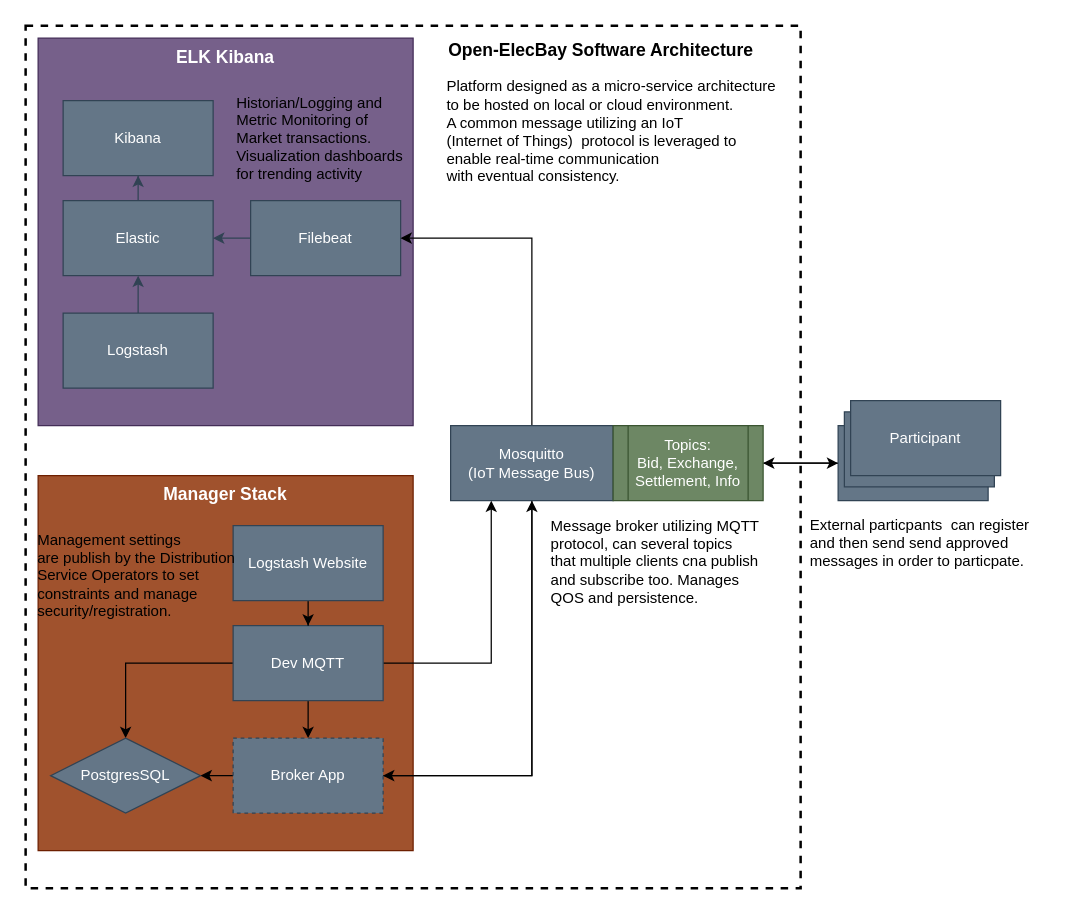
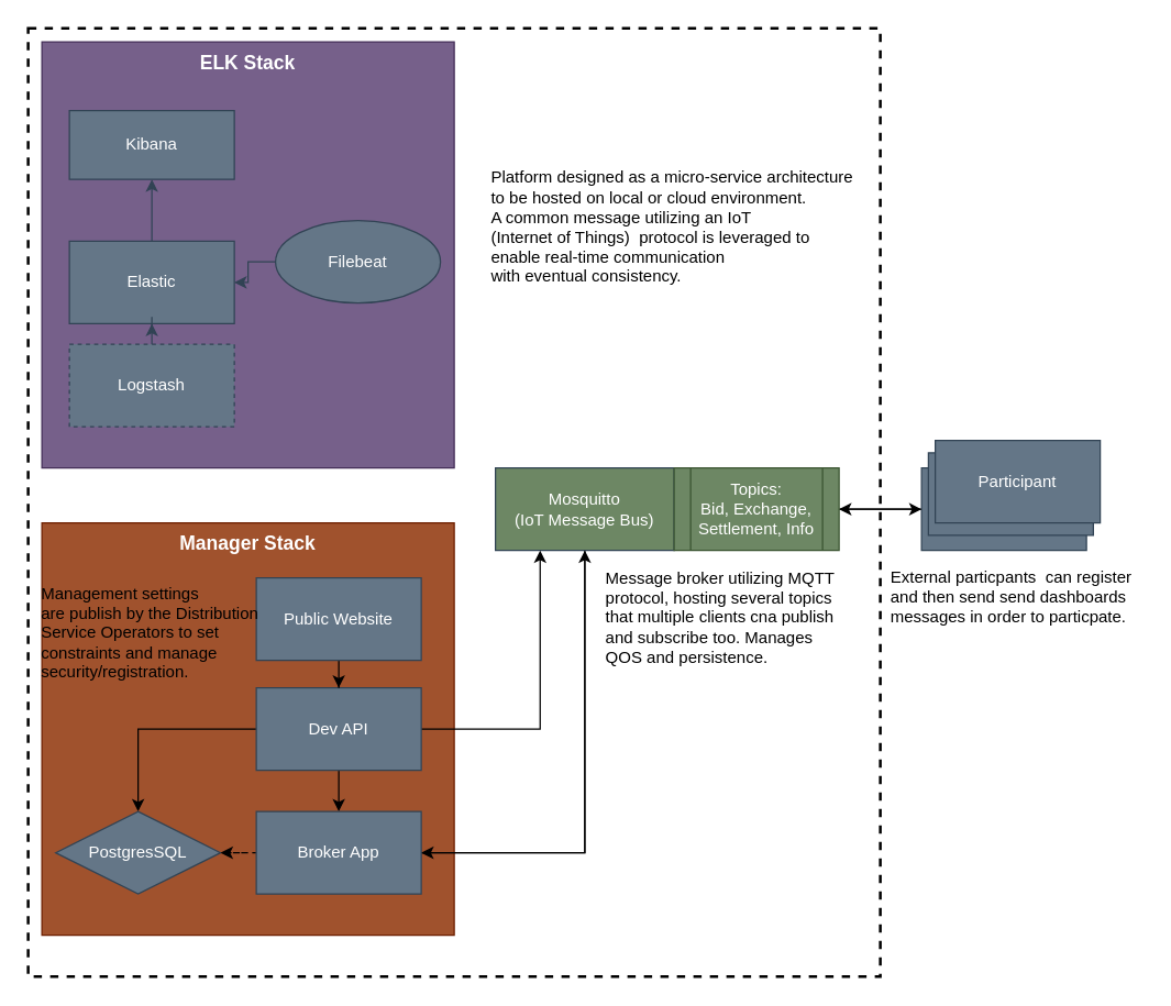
- <mxCell id="29" value="Open-ElecBay Software Architecture&lt;br&gt;" style="text;html=1;resizable=0;autosize=1;align=center;verticalAlign=middle;points=[];fillColor=none;strokeColor=none;rounded=0;fontSize=14;fontStyle=1" vertex="1" parent="1"><mxGeometry x="350" y="30" width="260" height="20" as="geometry" /></mxCell>
- <mxCell id="4" value="ELK Kibana" style="whiteSpace=wrap;html=1;fillColor=#76608a;strokeColor=#432D57;fontColor=#ffffff;verticalAlign=top;fontStyle=1;fontSize=14;" vertex="1" parent="1"><mxGeometry x="30" y="30" width="300" height="310" as="geometry" /></mxCell>
+ <mxCell id="4" value="ELK Stack" style="whiteSpace=wrap;html=1;fillColor=#76608a;strokeColor=#432D57;fontColor=#ffffff;verticalAlign=top;fontStyle=1;fontSize=14;" vertex="1" parent="1"><mxGeometry x="30" y="30" width="300" height="310" as="geometry" /></mxCell>
- <mxCell id="30" value="&lt;div style=&quot;text-align: left ; font-size: 12px&quot;&gt;&lt;span style=&quot;font-size: 12px ; font-weight: normal&quot;&gt;Platform designed as a micro-service architecture&amp;nbsp;&lt;/span&gt;&lt;/div&gt;&lt;div style=&quot;text-align: left ; font-size: 12px&quot;&gt;&lt;span style=&quot;font-size: 12px ; font-weight: normal&quot;&gt;to be&amp;nbsp;&lt;/span&gt;&lt;span style=&quot;font-weight: normal&quot;&gt;hosted on local or cloud environment.&amp;nbsp;&lt;/span&gt;&lt;/div&gt;&lt;div style=&quot;text-align: left ; font-size: 12px&quot;&gt;&lt;span style=&quot;font-weight: normal&quot;&gt;A common message&amp;nbsp;&lt;/span&gt;&lt;span style=&quot;font-weight: normal&quot;&gt;utilizing an IoT&amp;nbsp;&lt;/span&gt;&lt;/div&gt;&lt;div style=&quot;text-align: left ; font-size: 12px&quot;&gt;&lt;span style=&quot;font-weight: normal&quot;&gt;(Internet of Things)&amp;nbsp;&amp;nbsp;&lt;/span&gt;&lt;span style=&quot;font-weight: normal&quot;&gt;protocol is leveraged to&amp;nbsp;&lt;/span&gt;&lt;/div&gt;&lt;div style=&quot;text-align: left ; font-size: 12px&quot;&gt;&lt;span style=&quot;font-weight: normal&quot;&gt;enable real-time communication&amp;nbsp;&lt;/span&gt;&lt;/div&gt;&lt;div style=&quot;text-align: left ; font-size: 12px&quot;&gt;&lt;span style=&quot;font-weight: normal&quot;&gt;with eventual consistency.&lt;/span&gt;&lt;/div&gt;" style="text;html=1;resizable=0;autosize=1;align=center;verticalAlign=middle;points=[];fillColor=none;strokeColor=none;rounded=0;fontSize=12;fontStyle=1" vertex="1" parent="1"><mxGeometry x="350" y="60" width="280" height="90" as="geometry" /></mxCell>
+ <mxCell id="30" value="&lt;div style=&quot;text-align: left ; font-size: 12px&quot;&gt;&lt;span style=&quot;font-size: 12px ; font-weight: normal&quot;&gt;Platform designed as a micro-service architecture&amp;nbsp;&lt;/span&gt;&lt;/div&gt;&lt;div style=&quot;text-align: left ; font-size: 12px&quot;&gt;&lt;span style=&quot;font-size: 12px ; font-weight: normal&quot;&gt;to be&amp;nbsp;&lt;/span&gt;&lt;span style=&quot;font-weight: normal&quot;&gt;hosted on local or cloud environment.&amp;nbsp;&lt;/span&gt;&lt;/div&gt;&lt;div style=&quot;text-align: left ; font-size: 12px&quot;&gt;&lt;span style=&quot;font-weight: normal&quot;&gt;A common message&amp;nbsp;&lt;/span&gt;&lt;span style=&quot;font-weight: normal&quot;&gt;utilizing an IoT&amp;nbsp;&lt;/span&gt;&lt;/div&gt;&lt;div style=&quot;text-align: left ; font-size: 12px&quot;&gt;&lt;span style=&quot;font-weight: normal&quot;&gt;(Internet of Things)&amp;nbsp;&amp;nbsp;&lt;/span&gt;&lt;span style=&quot;font-weight: normal&quot;&gt;protocol is leveraged to&amp;nbsp;&lt;/span&gt;&lt;/div&gt;&lt;div style=&quot;text-align: left ; font-size: 12px&quot;&gt;&lt;span style=&quot;font-weight: normal&quot;&gt;enable real-time communication&amp;nbsp;&lt;/span&gt;&lt;/div&gt;&lt;div style=&quot;text-align: left ; font-size: 12px&quot;&gt;&lt;span style=&quot;font-weight: normal&quot;&gt;with eventual consistency.&lt;/span&gt;&lt;/div&gt;" style="text;html=1;resizable=0;autosize=1;align=center;verticalAlign=middle;points=[];fillColor=none;strokeColor=none;rounded=0;fontSize=12;fontStyle=1" vertex="1" parent="1"><mxGeometry x="350" y="120" width="280" height="90" as="geometry" /></mxCell>
- <mxCell id="7" value="Kibana" style="whiteSpace=wrap;html=1;fillColor=#647687;strokeColor=#314354;fontColor=#ffffff;" vertex="1" parent="1"><mxGeometry x="50" y="80" width="120" height="60" as="geometry" /></mxCell>
+ <mxCell id="7" value="Kibana" style="whiteSpace=wrap;html=1;fillColor=#647687;strokeColor=#314354;fontColor=#ffffff;" vertex="1" parent="1"><mxGeometry x="50" y="80" width="120" height="50" as="geometry" /></mxCell>
- <mxCell id="33" value="&lt;div style=&quot;text-align: left ; font-size: 12px&quot;&gt;&lt;span style=&quot;font-weight: 400&quot;&gt;Historian/Logging and&amp;nbsp;&lt;/span&gt;&lt;/div&gt;&lt;div style=&quot;text-align: left ; font-size: 12px&quot;&gt;&lt;span style=&quot;font-weight: 400&quot;&gt;Metric Monitoring of&amp;nbsp;&lt;/span&gt;&lt;/div&gt;&lt;div style=&quot;text-align: left ; font-size: 12px&quot;&gt;&lt;span style=&quot;font-weight: 400&quot;&gt;Market transactions.&lt;/span&gt;&lt;/div&gt;&lt;div style=&quot;text-align: left ; font-size: 12px&quot;&gt;&lt;span style=&quot;font-weight: 400&quot;&gt;Visualization dashboards&lt;/span&gt;&lt;/div&gt;&lt;div style=&quot;text-align: left ; font-size: 12px&quot;&gt;&lt;span style=&quot;font-weight: 400&quot;&gt;for trending activity&lt;/span&gt;&lt;/div&gt;" style="text;html=1;resizable=0;autosize=1;align=center;verticalAlign=middle;points=[];fillColor=none;strokeColor=none;rounded=0;fontSize=12;fontStyle=1" vertex="1" parent="1"><mxGeometry x="180" y="70" width="150" height="80" as="geometry" /></mxCell>
- <mxCell id="6" value="Elastic" style="whiteSpace=wrap;html=1;fillColor=#647687;strokeColor=#314354;fontColor=#ffffff;" vertex="1" parent="1"><mxGeometry x="50" y="160" width="120" height="60" as="geometry" /></mxCell>
+ <mxCell id="6" value="Elastic" style="whiteSpace=wrap;html=1;fillColor=#647687;strokeColor=#314354;fontColor=#ffffff;" vertex="1" parent="1"><mxGeometry x="50" y="175" width="120" height="60" as="geometry" /></mxCell>
- <mxCell id="11" value="Filebeat" style="whiteSpace=wrap;html=1;fillColor=#647687;strokeColor=#314354;fontColor=#ffffff;" vertex="1" parent="1"><mxGeometry x="200" y="160" width="120" height="60" as="geometry" /></mxCell>
+ <mxCell id="11" value="Filebeat" style="ellipse;whiteSpace=wrap;html=1;fillColor=#647687;strokeColor=#314354;fontColor=#ffffff;" vertex="1" parent="1"><mxGeometry x="200" y="160" width="120" height="60" as="geometry" /></mxCell>
- <mxCell id="12" style="edgeStyle=orthogonalEdgeStyle;rounded=0;orthogonalLoop=1;jettySize=auto;html=1;entryX=1;entryY=0.5;entryDx=0;entryDy=0;exitX=0.5;exitY=0;exitDx=0;exitDy=0;" edge="1" parent="1" source="14" target="11"><mxGeometry relative="1" as="geometry" /></mxCell>
- <mxCell id="9" value="Logstash" style="whiteSpace=wrap;html=1;fillColor=#647687;strokeColor=#314354;fontColor=#ffffff;" vertex="1" parent="1"><mxGeometry x="50" y="250" width="120" height="60" as="geometry" /></mxCell>
+ <mxCell id="9" value="Logstash" style="whiteSpace=wrap;html=1;fillColor=#647687;strokeColor=#314354;fontColor=#ffffff;dashed=1;" vertex="1" parent="1"><mxGeometry x="50" y="250" width="120" height="60" as="geometry" /></mxCell>
- <mxCell id="14" value="Mosquitto &lt;br&gt;(IoT Message Bus)" style="whiteSpace=wrap;html=1;fillColor=#647687;strokeColor=#314354;fontColor=#ffffff;" vertex="1" parent="1"><mxGeometry x="360" y="340" width="130" height="60" as="geometry" /></mxCell>
+ <mxCell id="14" value="Mosquitto &lt;br&gt;(IoT Message Bus)" style="whiteSpace=wrap;html=1;fillColor=#6d8764;strokeColor=#314354;fontColor=#ffffff;" vertex="1" parent="1"><mxGeometry x="360" y="340" width="130" height="60" as="geometry" /></mxCell>
- <mxCell id="31" value="&lt;div style=&quot;text-align: left ; font-size: 12px&quot;&gt;&lt;span style=&quot;font-weight: 400&quot;&gt;External particpants&amp;nbsp; can register&lt;/span&gt;&lt;/div&gt;&lt;div style=&quot;text-align: left ; font-size: 12px&quot;&gt;&lt;span style=&quot;font-weight: 400&quot;&gt;and then send send approved&lt;/span&gt;&lt;/div&gt;&lt;div style=&quot;text-align: left ; font-size: 12px&quot;&gt;&lt;span style=&quot;font-weight: 400&quot;&gt;messages in order to particpate.&lt;/span&gt;&lt;/div&gt;" style="text;html=1;resizable=0;autosize=1;align=center;verticalAlign=middle;points=[];fillColor=none;strokeColor=none;rounded=0;fontSize=12;fontStyle=1" vertex="1" parent="1"><mxGeometry x="640" y="409" width="190" height="50" as="geometry" /></mxCell>
+ <mxCell id="31" value="&lt;div style=&quot;text-align: left ; font-size: 12px&quot;&gt;&lt;span style=&quot;font-weight: 400&quot;&gt;External particpants&amp;nbsp; can register&lt;/span&gt;&lt;/div&gt;&lt;div style=&quot;text-align: left ; font-size: 12px&quot;&gt;&lt;span style=&quot;font-weight: 400&quot;&gt;and then send send dashboards&lt;/span&gt;&lt;/div&gt;&lt;div style=&quot;text-align: left ; font-size: 12px&quot;&gt;&lt;span style=&quot;font-weight: 400&quot;&gt;messages in order to particpate.&lt;/span&gt;&lt;/div&gt;" style="text;html=1;resizable=0;autosize=1;align=center;verticalAlign=middle;points=[];fillColor=none;strokeColor=none;rounded=0;fontSize=12;fontStyle=1" vertex="1" parent="1"><mxGeometry x="640" y="409" width="190" height="50" as="geometry" /></mxCell>
- <mxCell id="34" value="&lt;div style=&quot;text-align: left ; font-size: 12px&quot;&gt;&lt;span style=&quot;font-weight: 400&quot;&gt;Message broker utilizing MQTT&amp;nbsp;&lt;/span&gt;&lt;/div&gt;&lt;div style=&quot;text-align: left ; font-size: 12px&quot;&gt;&lt;span style=&quot;font-weight: 400&quot;&gt;protocol, can several topics&lt;/span&gt;&lt;/div&gt;&lt;div style=&quot;text-align: left ; font-size: 12px&quot;&gt;&lt;span style=&quot;font-weight: 400&quot;&gt;that multiple clients cna publish&lt;/span&gt;&lt;/div&gt;&lt;div style=&quot;text-align: left ; font-size: 12px&quot;&gt;&lt;span style=&quot;font-weight: 400&quot;&gt;and subscribe too. Manages&lt;/span&gt;&lt;/div&gt;&lt;div style=&quot;text-align: left ; font-size: 12px&quot;&gt;&lt;span style=&quot;font-weight: 400&quot;&gt;QOS and persistence.&lt;/span&gt;&lt;/div&gt;" style="text;html=1;resizable=0;autosize=1;align=center;verticalAlign=middle;points=[];fillColor=none;strokeColor=none;rounded=0;fontSize=12;fontStyle=1" vertex="1" parent="1"><mxGeometry x="430" y="409" width="190" height="80" as="geometry" /></mxCell>
+ <mxCell id="34" value="&lt;div style=&quot;text-align: left ; font-size: 12px&quot;&gt;&lt;span style=&quot;font-weight: 400&quot;&gt;Message broker utilizing MQTT&amp;nbsp;&lt;/span&gt;&lt;/div&gt;&lt;div style=&quot;text-align: left ; font-size: 12px&quot;&gt;&lt;span style=&quot;font-weight: 400&quot;&gt;protocol, hosting several topics&lt;/span&gt;&lt;/div&gt;&lt;div style=&quot;text-align: left ; font-size: 12px&quot;&gt;&lt;span style=&quot;font-weight: 400&quot;&gt;that multiple clients cna publish&lt;/span&gt;&lt;/div&gt;&lt;div style=&quot;text-align: left ; font-size: 12px&quot;&gt;&lt;span style=&quot;font-weight: 400&quot;&gt;and subscribe too. Manages&lt;/span&gt;&lt;/div&gt;&lt;div style=&quot;text-align: left ; font-size: 12px&quot;&gt;&lt;span style=&quot;font-weight: 400&quot;&gt;QOS and persistence.&lt;/span&gt;&lt;/div&gt;" style="text;html=1;resizable=0;autosize=1;align=center;verticalAlign=middle;points=[];fillColor=none;strokeColor=none;rounded=0;fontSize=12;fontStyle=1" vertex="1" parent="1"><mxGeometry x="430" y="409" width="190" height="80" as="geometry" /></mxCell>
- <mxCell id="20" value="Logstash Website" style="whiteSpace=wrap;html=1;fillColor=#647687;strokeColor=#314354;fontColor=#ffffff;" vertex="1" parent="1"><mxGeometry x="186" y="420" width="120" height="60" as="geometry" /></mxCell>
+ <mxCell id="20" value="Public Website" style="whiteSpace=wrap;html=1;fillColor=#647687;strokeColor=#314354;fontColor=#ffffff;" vertex="1" parent="1"><mxGeometry x="186" y="420" width="120" height="60" as="geometry" /></mxCell>
- <mxCell id="18" value="Dev MQTT" style="whiteSpace=wrap;html=1;fillColor=#647687;strokeColor=#314354;fontColor=#ffffff;" vertex="1" parent="1"><mxGeometry x="186" y="500" width="120" height="60" as="geometry" /></mxCell>
+ <mxCell id="18" value="Dev API" style="whiteSpace=wrap;html=1;fillColor=#647687;strokeColor=#314354;fontColor=#ffffff;" vertex="1" parent="1"><mxGeometry x="186" y="500" width="120" height="60" as="geometry" /></mxCell>
- <mxCell id="25" style="edgeStyle=orthogonalEdgeStyle;rounded=0;orthogonalLoop=1;jettySize=auto;html=1;entryX=1;entryY=0.5;entryDx=0;entryDy=0;fontSize=14;" edge="1" parent="1" source="26" target="23"><mxGeometry relative="1" as="geometry" /></mxCell>
+ <mxCell id="25" style="edgeStyle=orthogonalEdgeStyle;rounded=0;orthogonalLoop=1;jettySize=auto;html=1;entryX=1;entryY=0.5;entryDx=0;entryDy=0;fontSize=14;dashed=1;" edge="1" parent="1" source="26" target="23"><mxGeometry relative="1" as="geometry" /></mxCell>
- <mxCell id="26" value="Broker App" style="whiteSpace=wrap;html=1;fillColor=#647687;strokeColor=#314354;fontColor=#ffffff;dashed=1;" vertex="1" parent="1"><mxGeometry x="186" y="590" width="120" height="60" as="geometry" /></mxCell>
+ <mxCell id="26" value="Broker App" style="whiteSpace=wrap;html=1;fillColor=#647687;strokeColor=#314354;fontColor=#ffffff;" vertex="1" parent="1"><mxGeometry x="186" y="590" width="120" height="60" as="geometry" /></mxCell>
